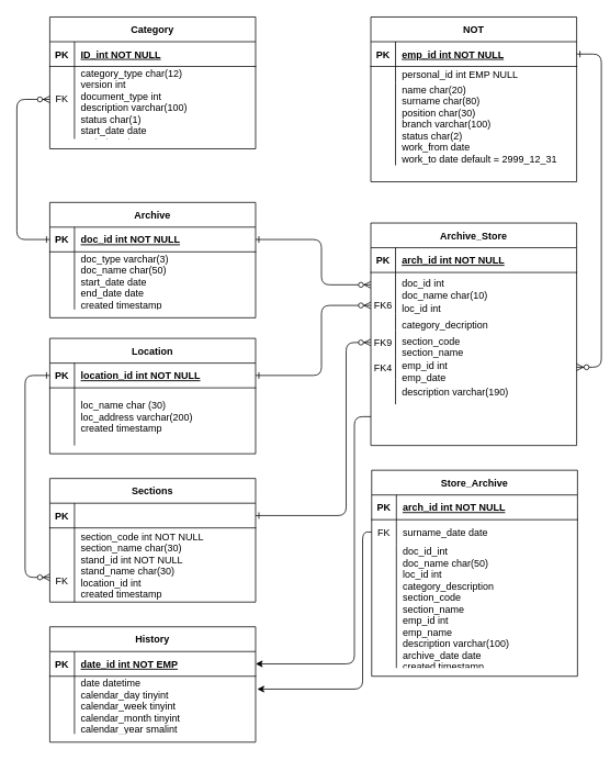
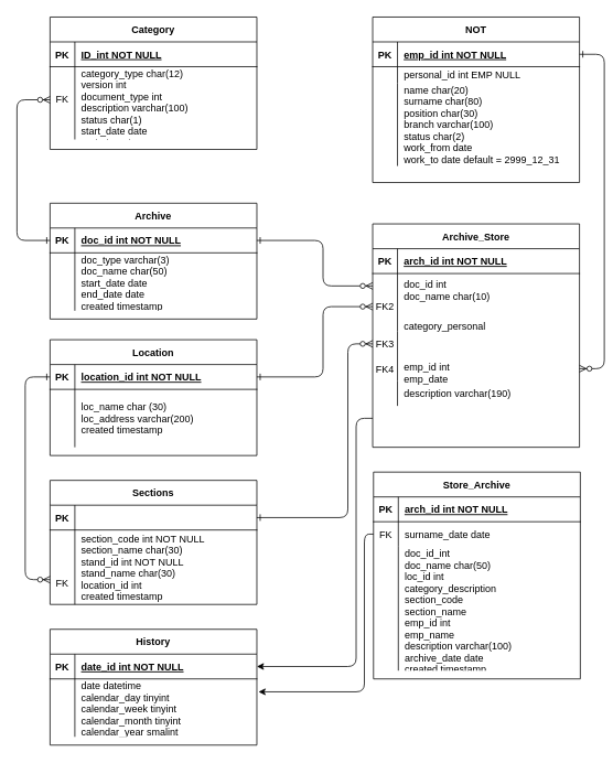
- <mxCell id="20" value="FK6" style="shape=partialRectangle;overflow=hidden;connectable=0;fillColor=none;top=0;left=0;bottom=0;right=0;" parent="19" vertex="1"><mxGeometry width="30" height="20" as="geometry"><mxRectangle width="30" height="20" as="alternateBounds" /></mxGeometry></mxCell>
+ <mxCell id="20" value="FK2" style="shape=partialRectangle;overflow=hidden;connectable=0;fillColor=none;top=0;left=0;bottom=0;right=0;" parent="19" vertex="1"><mxGeometry width="30" height="20" as="geometry"><mxRectangle width="30" height="20" as="alternateBounds" /></mxGeometry></mxCell>
- <mxCell id="21" value="loc_id int" style="shape=partialRectangle;overflow=hidden;connectable=0;fillColor=none;top=0;left=0;bottom=0;right=0;align=left;spacingLeft=6;verticalAlign=top;" parent="19" vertex="1"><mxGeometry x="30" width="220" height="20" as="geometry"><mxRectangle width="220" height="20" as="alternateBounds" /></mxGeometry></mxCell>
- <mxCell id="24" value="category_decription" style="shape=partialRectangle;overflow=hidden;connectable=0;fillColor=none;top=0;left=0;bottom=0;right=0;align=left;spacingLeft=6;verticalAlign=top;" parent="22" vertex="1"><mxGeometry x="30" width="220" height="20" as="geometry"><mxRectangle width="220" height="20" as="alternateBounds" /></mxGeometry></mxCell>
+ <mxCell id="24" value="category_personal" style="shape=partialRectangle;overflow=hidden;connectable=0;fillColor=none;top=0;left=0;bottom=0;right=0;align=left;spacingLeft=6;verticalAlign=top;" parent="22" vertex="1"><mxGeometry x="30" width="220" height="20" as="geometry"><mxRectangle width="220" height="20" as="alternateBounds" /></mxGeometry></mxCell>
- <mxCell id="26" value="FK9" style="shape=partialRectangle;overflow=hidden;connectable=0;fillColor=none;top=0;left=0;bottom=0;right=0;" parent="25" vertex="1"><mxGeometry width="30" height="30" as="geometry"><mxRectangle width="30" height="30" as="alternateBounds" /></mxGeometry></mxCell>
+ <mxCell id="26" value="FK3" style="shape=partialRectangle;overflow=hidden;connectable=0;fillColor=none;top=0;left=0;bottom=0;right=0;" parent="25" vertex="1"><mxGeometry width="30" height="30" as="geometry"><mxRectangle width="30" height="30" as="alternateBounds" /></mxGeometry></mxCell>
- <mxCell id="27" value="section_code&#10;section_name" style="shape=partialRectangle;overflow=hidden;connectable=0;fillColor=none;top=0;left=0;bottom=0;right=0;align=left;spacingLeft=6;verticalAlign=top;" parent="25" vertex="1"><mxGeometry x="30" width="220" height="30" as="geometry"><mxRectangle width="220" height="30" as="alternateBounds" /></mxGeometry></mxCell>
- <mxCell id="68" value="date_id int NOT EMP " style="shape=partialRectangle;overflow=hidden;connectable=0;fillColor=none;top=0;left=0;bottom=0;right=0;align=left;spacingLeft=6;fontStyle=5;" parent="66" vertex="1"><mxGeometry x="30" width="220" height="30" as="geometry"><mxRectangle width="220" height="30" as="alternateBounds" /></mxGeometry></mxCell>
+ <mxCell id="68" value="date_id int NOT NULL " style="shape=partialRectangle;overflow=hidden;connectable=0;fillColor=none;top=0;left=0;bottom=0;right=0;align=left;spacingLeft=6;fontStyle=5;" parent="66" vertex="1"><mxGeometry x="30" width="220" height="30" as="geometry"><mxRectangle width="220" height="30" as="alternateBounds" /></mxGeometry></mxCell>
